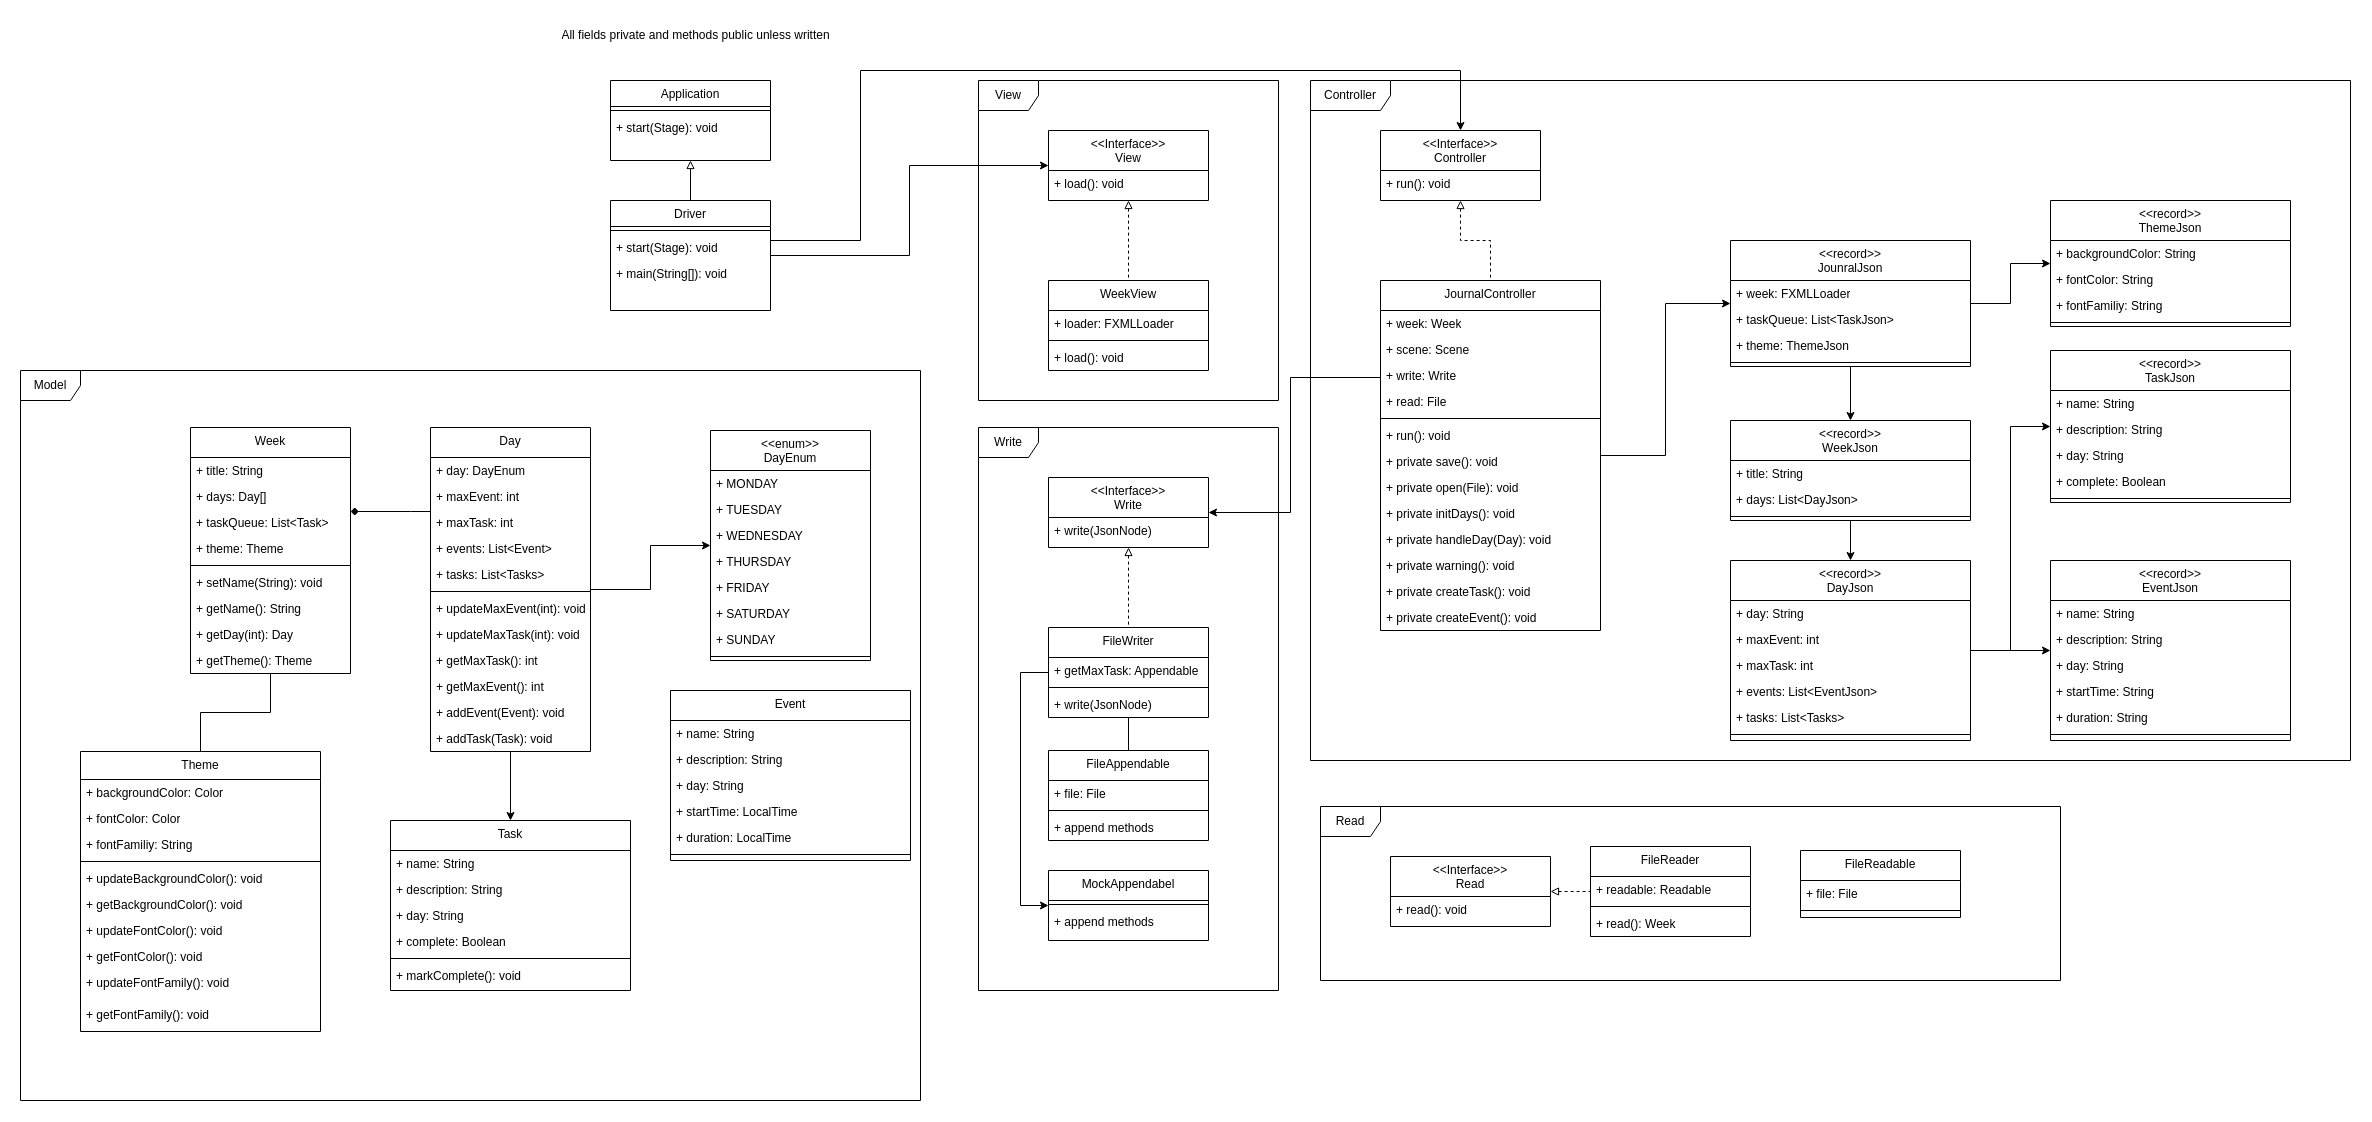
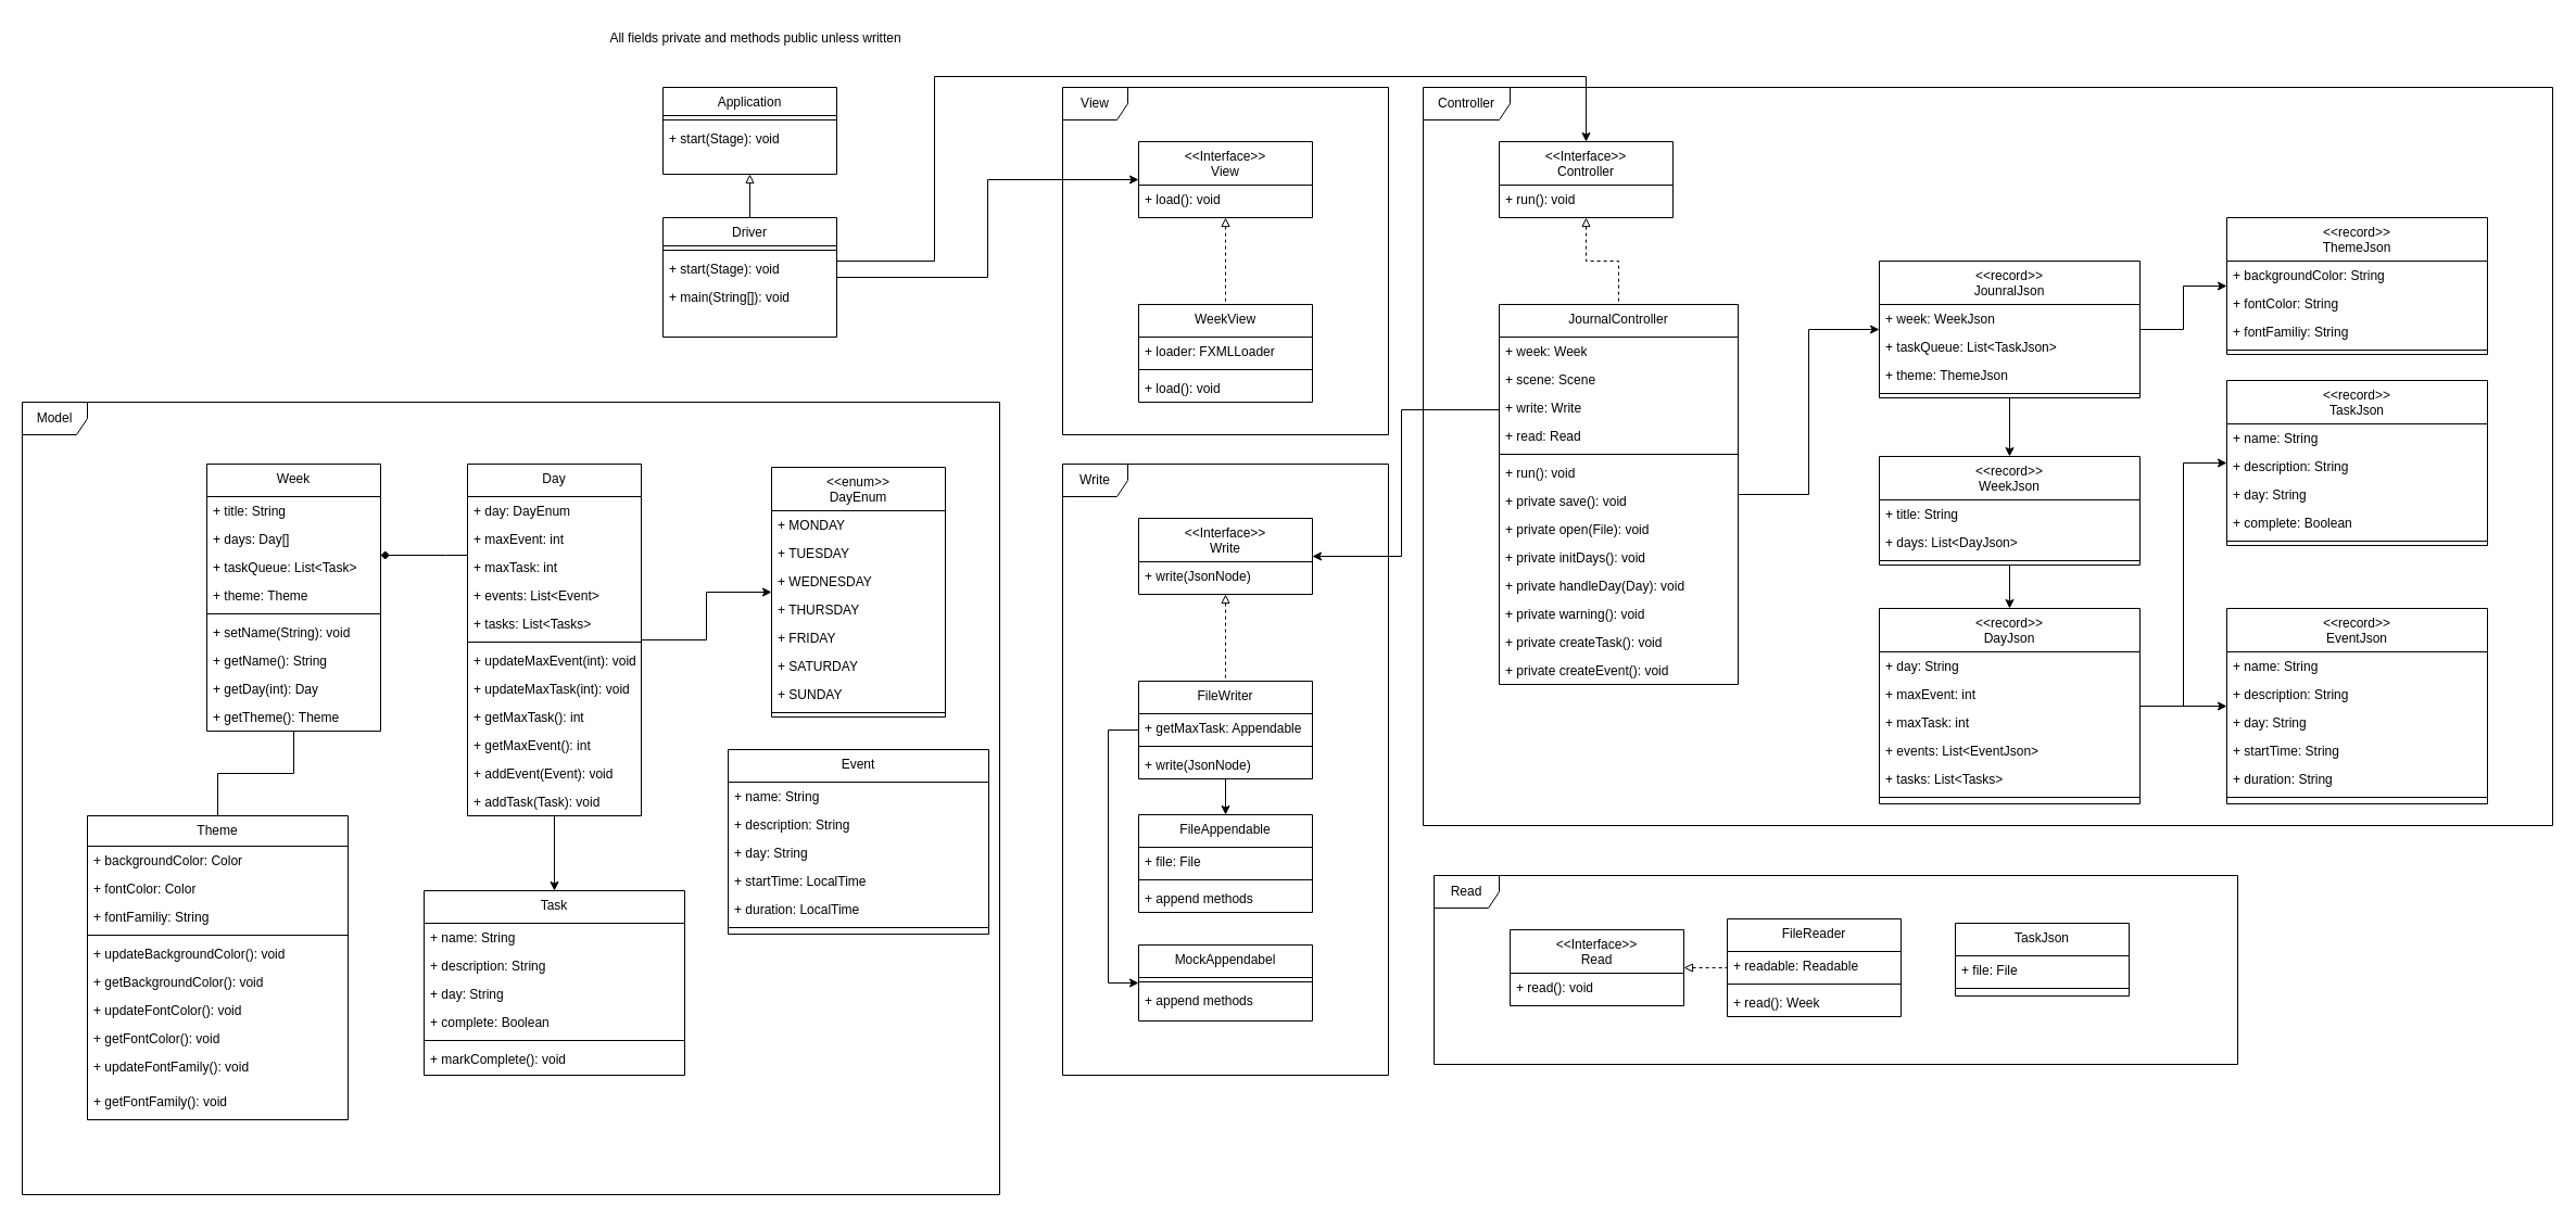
- <mxCell id="82" value="+ week: FXMLLoader" style="text;strokeColor=none;fillColor=none;align=left;verticalAlign=top;spacingLeft=4;spacingRight=4;overflow=hidden;rotatable=0;points=[[0,0.5],[1,0.5]];portConstraint=eastwest;whiteSpace=wrap;html=1;" vertex="1" parent="81"><mxGeometry y="40" width="240" height="26" as="geometry" /></mxCell>
+ <mxCell id="82" value="+ week: WeekJson" style="text;strokeColor=none;fillColor=none;align=left;verticalAlign=top;spacingLeft=4;spacingRight=4;overflow=hidden;rotatable=0;points=[[0,0.5],[1,0.5]];portConstraint=eastwest;whiteSpace=wrap;html=1;" vertex="1" parent="81"><mxGeometry y="40" width="240" height="26" as="geometry" /></mxCell>
- <mxCell id="32" value="+ read: File" style="text;strokeColor=none;fillColor=none;align=left;verticalAlign=top;spacingLeft=4;spacingRight=4;overflow=hidden;rotatable=0;points=[[0,0.5],[1,0.5]];portConstraint=eastwest;whiteSpace=wrap;html=1;" vertex="1" parent="28"><mxGeometry y="108" width="220" height="26" as="geometry" /></mxCell>
+ <mxCell id="32" value="+ read: Read" style="text;strokeColor=none;fillColor=none;align=left;verticalAlign=top;spacingLeft=4;spacingRight=4;overflow=hidden;rotatable=0;points=[[0,0.5],[1,0.5]];portConstraint=eastwest;whiteSpace=wrap;html=1;" vertex="1" parent="28"><mxGeometry y="108" width="220" height="26" as="geometry" /></mxCell>
- <mxCell id="131" value="" style="edgeStyle=orthogonalEdgeStyle;rounded=0;orthogonalLoop=1;jettySize=auto;html=1;endArrow=none;" edge="1" parent="1" source="133" target="137"><mxGeometry relative="1" as="geometry" /></mxCell>
+ <mxCell id="131" value="" style="edgeStyle=orthogonalEdgeStyle;rounded=0;orthogonalLoop=1;jettySize=auto;html=1;" edge="1" parent="1" source="133" target="137"><mxGeometry relative="1" as="geometry" /></mxCell>
- <mxCell id="157" value="FileReadable" style="swimlane;fontStyle=0;align=center;verticalAlign=top;childLayout=stackLayout;horizontal=1;startSize=30;horizontalStack=0;resizeParent=1;resizeLast=0;collapsible=1;marginBottom=0;rounded=0;shadow=0;strokeWidth=1;" vertex="1" parent="1"><mxGeometry x="1800" y="850" width="160" height="67" as="geometry"><mxRectangle x="550" y="140" width="160" height="26" as="alternateBounds" /></mxGeometry></mxCell>
+ <mxCell id="157" value="TaskJson" style="swimlane;fontStyle=0;align=center;verticalAlign=top;childLayout=stackLayout;horizontal=1;startSize=30;horizontalStack=0;resizeParent=1;resizeLast=0;collapsible=1;marginBottom=0;rounded=0;shadow=0;strokeWidth=1;" vertex="1" parent="1"><mxGeometry x="1800" y="850" width="160" height="67" as="geometry"><mxRectangle x="550" y="140" width="160" height="26" as="alternateBounds" /></mxGeometry></mxCell>
